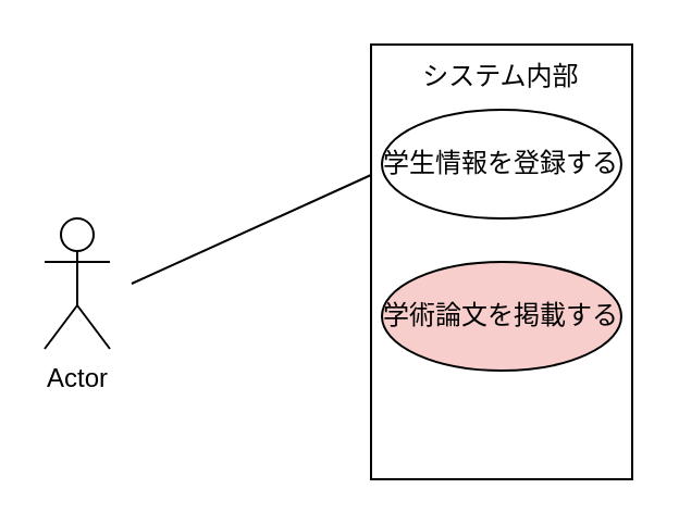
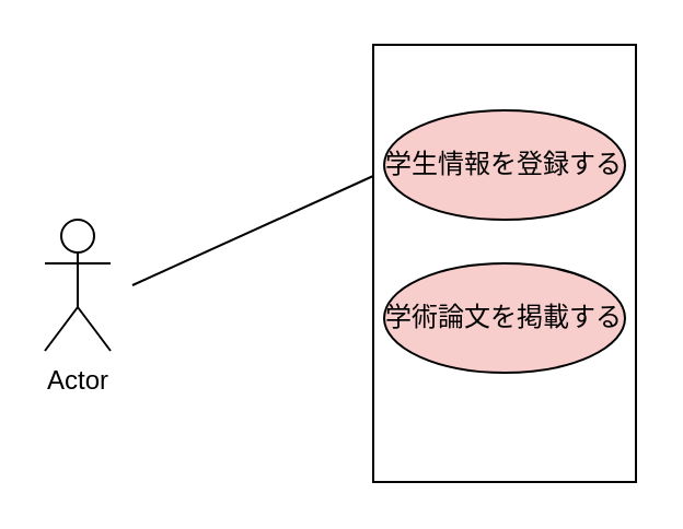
- <mxCell id="4" value="システム内部" style="text;html=1;align=center;verticalAlign=middle;whiteSpace=wrap;rounded=0;" vertex="1" parent="1"><mxGeometry x="185" y="20" width="90" height="30" as="geometry" /></mxCell>
- <mxCell id="6" value="学生情報を登録する" style="ellipse;whiteSpace=wrap;html=1;" vertex="1" parent="1"><mxGeometry x="175" y="50" width="110" height="50" as="geometry" /></mxCell>
+ <mxCell id="6" value="学生情報を登録する" style="ellipse;whiteSpace=wrap;html=1;fillColor=#f8cecc;" vertex="1" parent="1"><mxGeometry x="175" y="50" width="110" height="50" as="geometry" /></mxCell>
